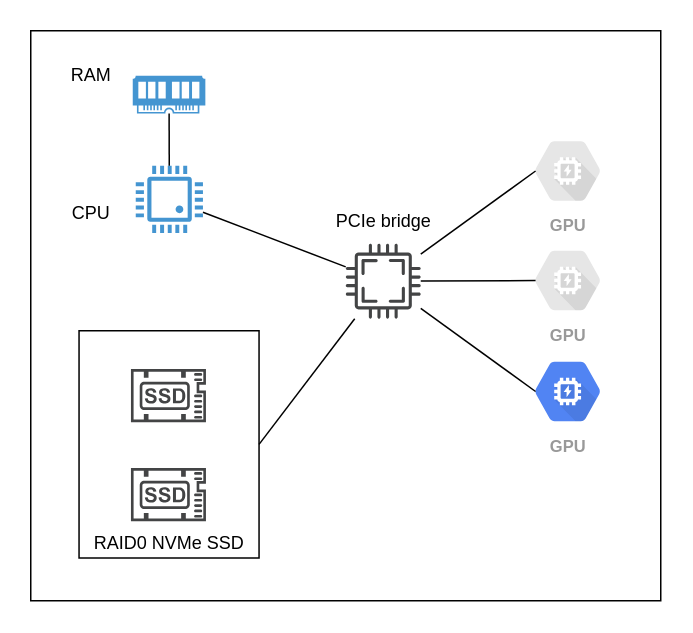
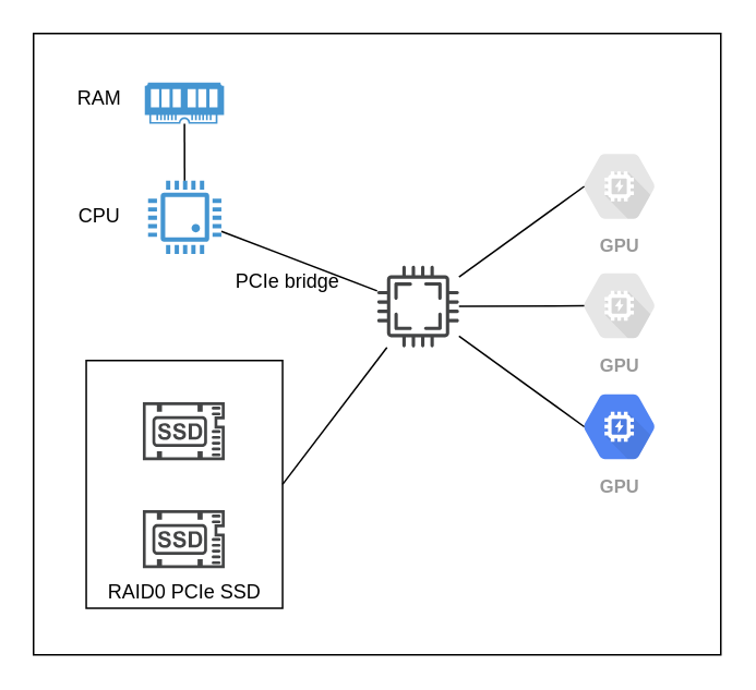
- <mxCell id="20" value="RAM" style="text;html=1;align=center;verticalAlign=middle;resizable=0;points=[];autosize=1;strokeColor=none;fillColor=none;" vertex="1" parent="1"><mxGeometry x="40" y="40" width="40" height="20" as="geometry" /></mxCell>
+ <mxCell id="20" value="RAM" style="text;html=1;align=center;verticalAlign=middle;resizable=0;points=[];autosize=1;strokeColor=none;fillColor=none;" vertex="1" parent="1"><mxGeometry x="40" y="50" width="40" height="20" as="geometry" /></mxCell>
- <mxCell id="21" value="CPU" style="text;html=1;align=center;verticalAlign=middle;resizable=0;points=[];autosize=1;strokeColor=none;fillColor=none;" vertex="1" parent="1"><mxGeometry x="40" y="132.4" width="40" height="20" as="geometry" /></mxCell>
+ <mxCell id="21" value="CPU" style="text;html=1;align=center;verticalAlign=middle;resizable=0;points=[];autosize=1;strokeColor=none;fillColor=none;" vertex="1" parent="1"><mxGeometry x="40" y="122.4" width="40" height="20" as="geometry" /></mxCell>
- <mxCell id="19" value="PCIe bridge" style="text;html=1;resizable=0;autosize=1;align=center;verticalAlign=middle;points=[];fillColor=none;strokeColor=none;rounded=0;" vertex="1" parent="1"><mxGeometry x="215" y="137.25" width="80" height="20" as="geometry" /></mxCell>
+ <mxCell id="19" value="PCIe bridge" style="text;html=1;resizable=0;autosize=1;align=center;verticalAlign=middle;points=[];fillColor=none;strokeColor=none;rounded=0;" vertex="1" parent="1"><mxGeometry x="135" y="162.25" width="80" height="20" as="geometry" /></mxCell>
- <mxCell id="10" value="RAID0 NVMe SSD" style="text;html=1;resizable=0;autosize=1;align=center;verticalAlign=middle;points=[];fillColor=none;strokeColor=none;rounded=0;" parent="1" vertex="1"><mxGeometry x="51.8" y="351.5" width="120" height="20" as="geometry" /></mxCell>
+ <mxCell id="10" value="RAID0 PCIe SSD" style="text;html=1;resizable=0;autosize=1;align=center;verticalAlign=middle;points=[];fillColor=none;strokeColor=none;rounded=0;" parent="1" vertex="1"><mxGeometry x="51.8" y="351.5" width="120" height="20" as="geometry" /></mxCell>
